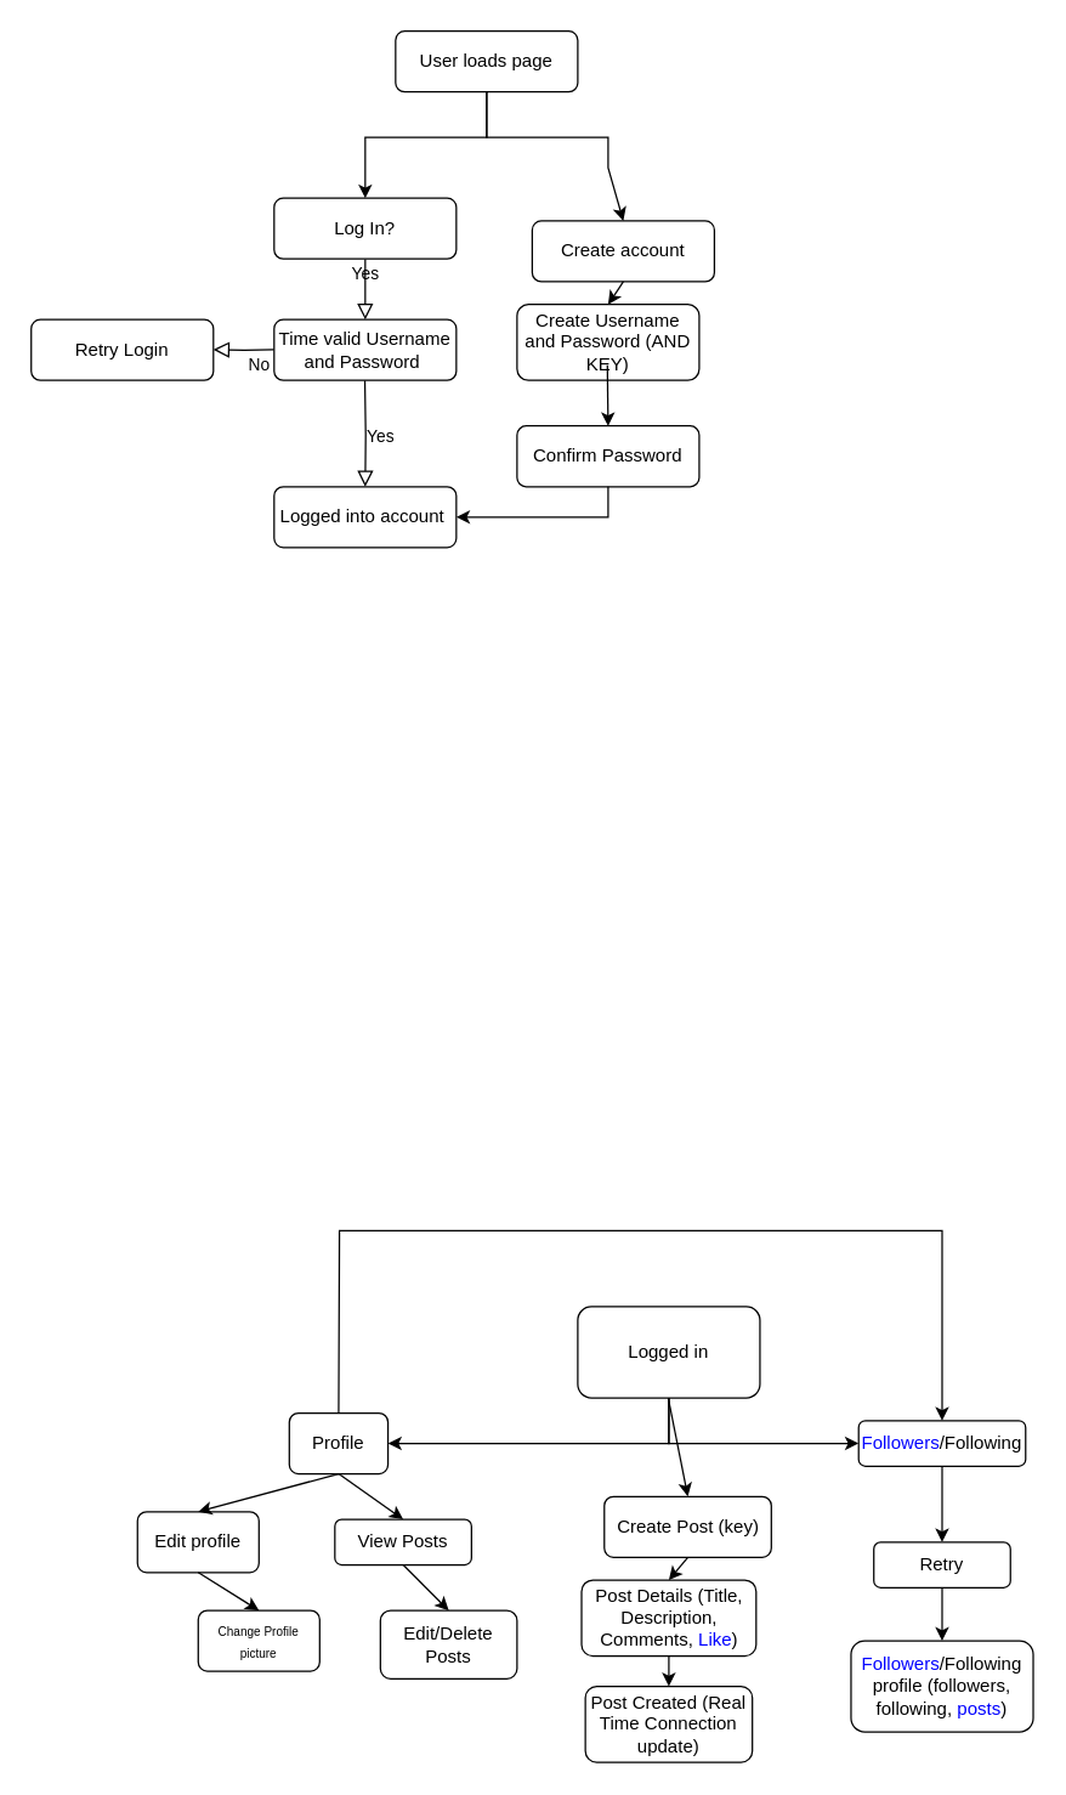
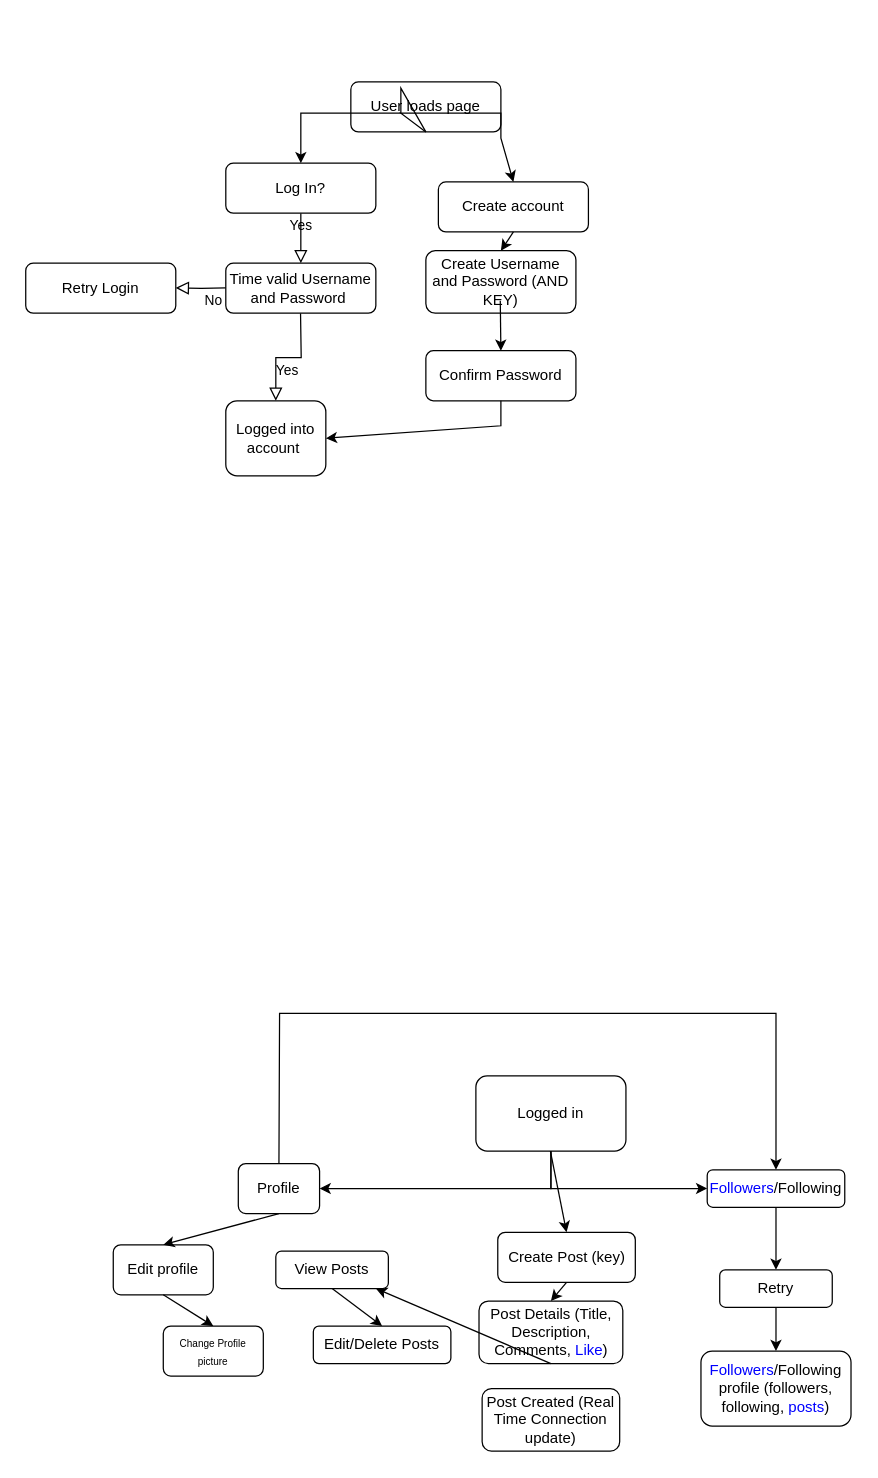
- <mxCell id="2" value="User loads page" style="rounded=1;whiteSpace=wrap;html=1;fontSize=12;glass=0;strokeWidth=1;shadow=0;" parent="1" vertex="1"><mxGeometry x="260" y="20" width="120" height="40" as="geometry" /></mxCell>
+ <mxCell id="2" value="User loads page" style="rounded=1;whiteSpace=wrap;html=1;fontSize=12;glass=0;strokeWidth=1;shadow=0;" parent="1" vertex="1"><mxGeometry x="280" y="65" width="120" height="40" as="geometry" /></mxCell>
- <mxCell id="7" value="Logged into account&amp;nbsp;" style="rounded=1;whiteSpace=wrap;html=1;fontSize=12;glass=0;strokeWidth=1;shadow=0;" parent="1" vertex="1"><mxGeometry x="180" y="320" width="120" height="40" as="geometry" /></mxCell>
+ <mxCell id="7" value="Logged into account&amp;nbsp;" style="rounded=1;whiteSpace=wrap;html=1;fontSize=12;glass=0;strokeWidth=1;shadow=0;" parent="1" vertex="1"><mxGeometry x="180" y="320" width="80" height="60" as="geometry" /></mxCell>
- <mxCell id="37" value="" style="endArrow=classic;html=1;rounded=0;exitX=0.5;exitY=1;exitDx=0;exitDy=0;entryX=0.5;entryY=0;entryDx=0;entryDy=0;" edge="1" parent="1" source="22" target="38"><mxGeometry width="50" height="50" relative="1" as="geometry"><mxPoint x="250" y="970" as="sourcePoint" /><mxPoint x="290" y="1000" as="targetPoint" /></mxGeometry></mxCell>
- <mxCell id="40" value="Edit/Delete Posts" style="rounded=1;whiteSpace=wrap;html=1;" vertex="1" parent="1"><mxGeometry x="250" y="1060" width="90" height="45" as="geometry" /></mxCell>
+ <mxCell id="40" value="Edit/Delete Posts" style="rounded=1;whiteSpace=wrap;html=1;" vertex="1" parent="1"><mxGeometry x="250" y="1060" width="110" height="30" as="geometry" /></mxCell>
- <mxCell id="35" value="" style="endArrow=classic;html=1;rounded=0;exitX=0.5;exitY=1;exitDx=0;exitDy=0;entryX=0.5;entryY=0;entryDx=0;entryDy=0;" edge="1" parent="1" source="31" target="36"><mxGeometry width="50" height="50" relative="1" as="geometry"><mxPoint x="439.76" y="1080" as="sourcePoint" /><mxPoint x="440" y="1110" as="targetPoint" /></mxGeometry></mxCell>
+ <mxCell id="35" value="" style="endArrow=classic;html=1;rounded=0;exitX=0.5;exitY=1;exitDx=0;exitDy=0;" edge="1" parent="1" source="31" target="38"><mxGeometry width="50" height="50" relative="1" as="geometry"><mxPoint x="439.76" y="1080" as="sourcePoint" /><mxPoint x="440" y="1110" as="targetPoint" /></mxGeometry></mxCell>
